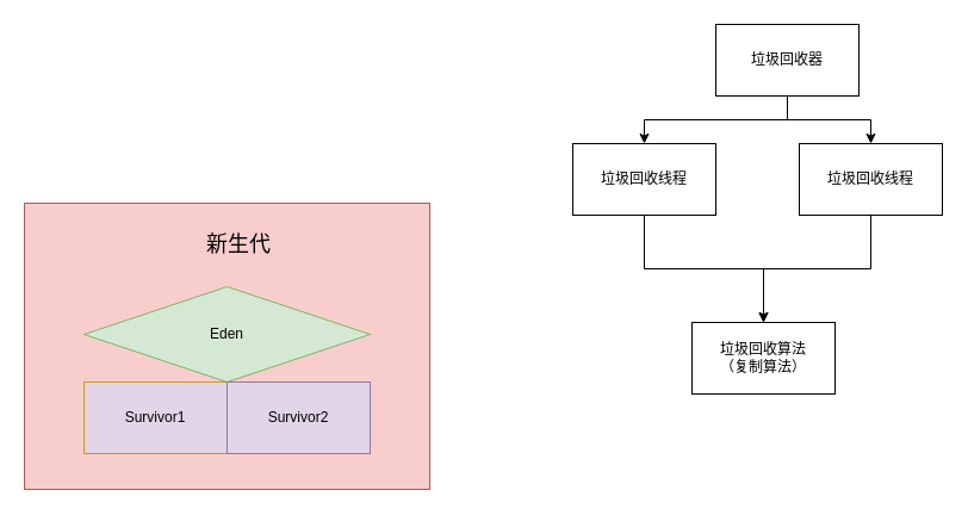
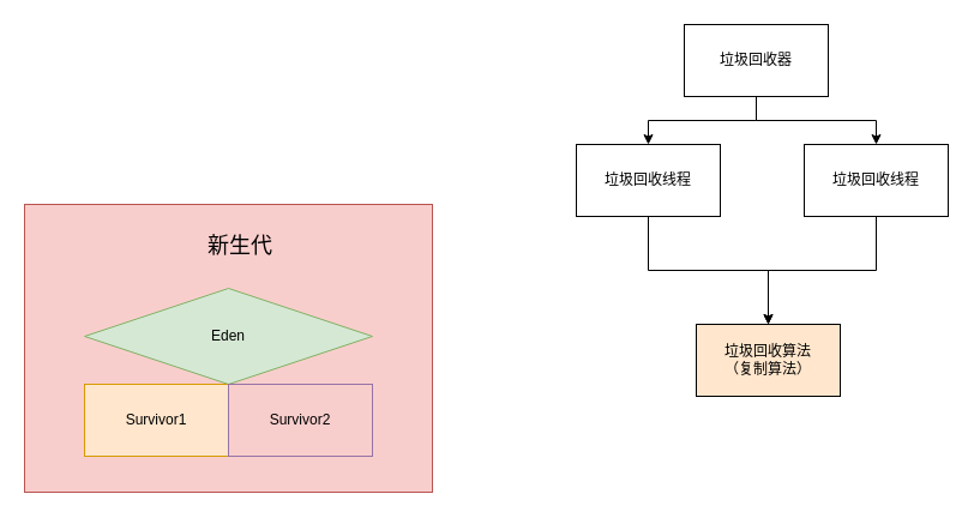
- <mxCell id="9" value="垃圾回收器" style="rounded=0;whiteSpace=wrap;html=1;fontSize=12;" vertex="1" parent="1"><mxGeometry x="600" y="20" width="120" height="60" as="geometry" /></mxCell>
+ <mxCell id="9" value="垃圾回收器" style="rounded=0;whiteSpace=wrap;html=1;fontSize=12;" vertex="1" parent="1"><mxGeometry x="570" y="20" width="120" height="60" as="geometry" /></mxCell>
- <mxCell id="14" value="垃圾回收算法&lt;br&gt;（复制算法）" style="rounded=0;whiteSpace=wrap;html=1;fontSize=12;" vertex="1" parent="1"><mxGeometry x="580" y="270" width="120" height="60" as="geometry" /></mxCell>
+ <mxCell id="14" value="垃圾回收算法&lt;br&gt;（复制算法）" style="rounded=0;whiteSpace=wrap;html=1;fontSize=12;fillColor=#ffe6cc;" vertex="1" parent="1"><mxGeometry x="580" y="270" width="120" height="60" as="geometry" /></mxCell>
- <mxCell id="4" value="Survivor1" style="rounded=0;whiteSpace=wrap;html=1;fillColor=#e1d5e7;strokeColor=#d79b00;" vertex="1" parent="1"><mxGeometry x="70" y="320" width="120" height="60" as="geometry" /></mxCell>
+ <mxCell id="4" value="Survivor1" style="rounded=0;whiteSpace=wrap;html=1;fillColor=#ffe6cc;strokeColor=#d79b00;" vertex="1" parent="1"><mxGeometry x="70" y="320" width="120" height="60" as="geometry" /></mxCell>
- <mxCell id="5" value="Survivor2" style="rounded=0;whiteSpace=wrap;html=1;fillColor=#e1d5e7;strokeColor=#9673a6;" vertex="1" parent="1"><mxGeometry x="190" y="320" width="120" height="60" as="geometry" /></mxCell>
+ <mxCell id="5" value="Survivor2" style="rounded=0;whiteSpace=wrap;html=1;fillColor=#f8cecc;strokeColor=#9673a6;" vertex="1" parent="1"><mxGeometry x="190" y="320" width="120" height="60" as="geometry" /></mxCell>
